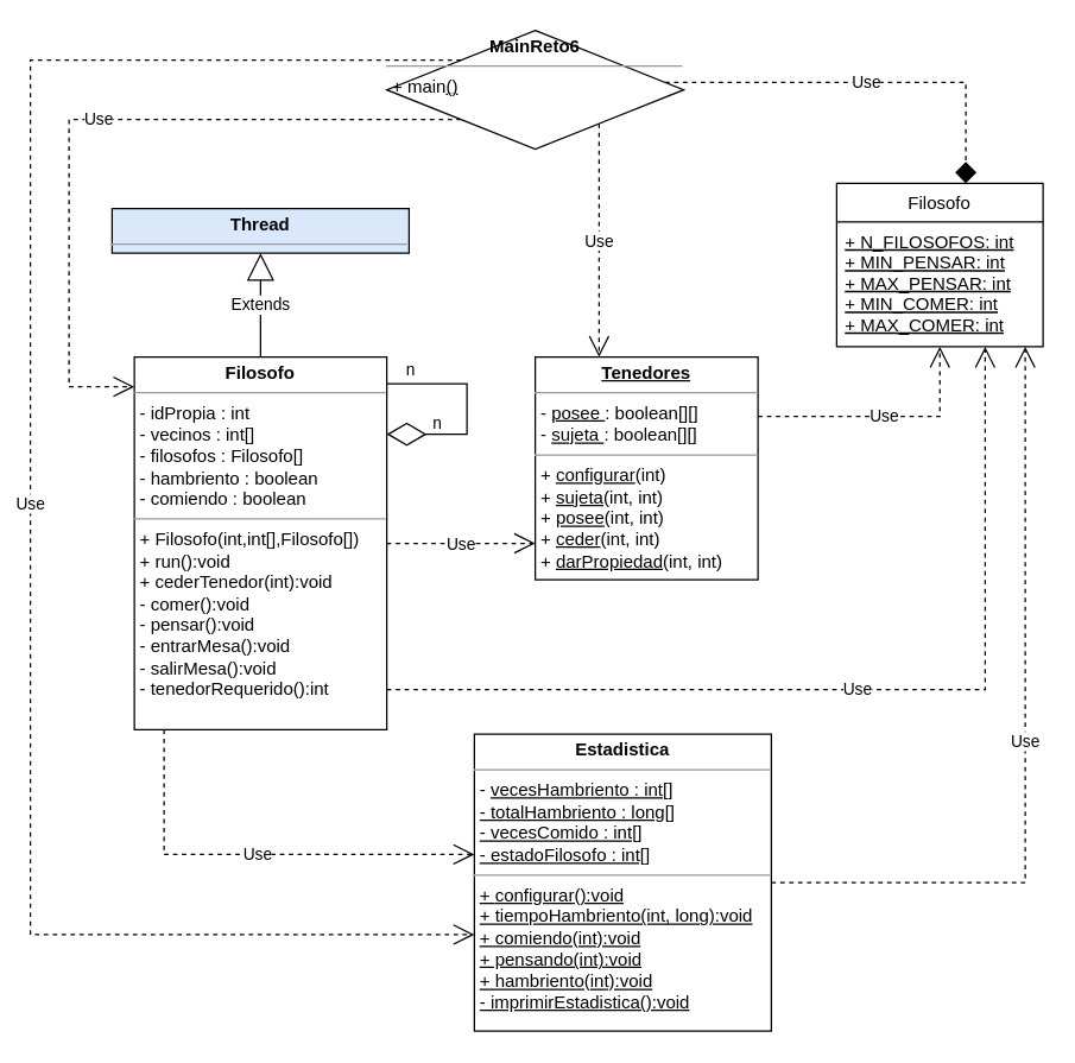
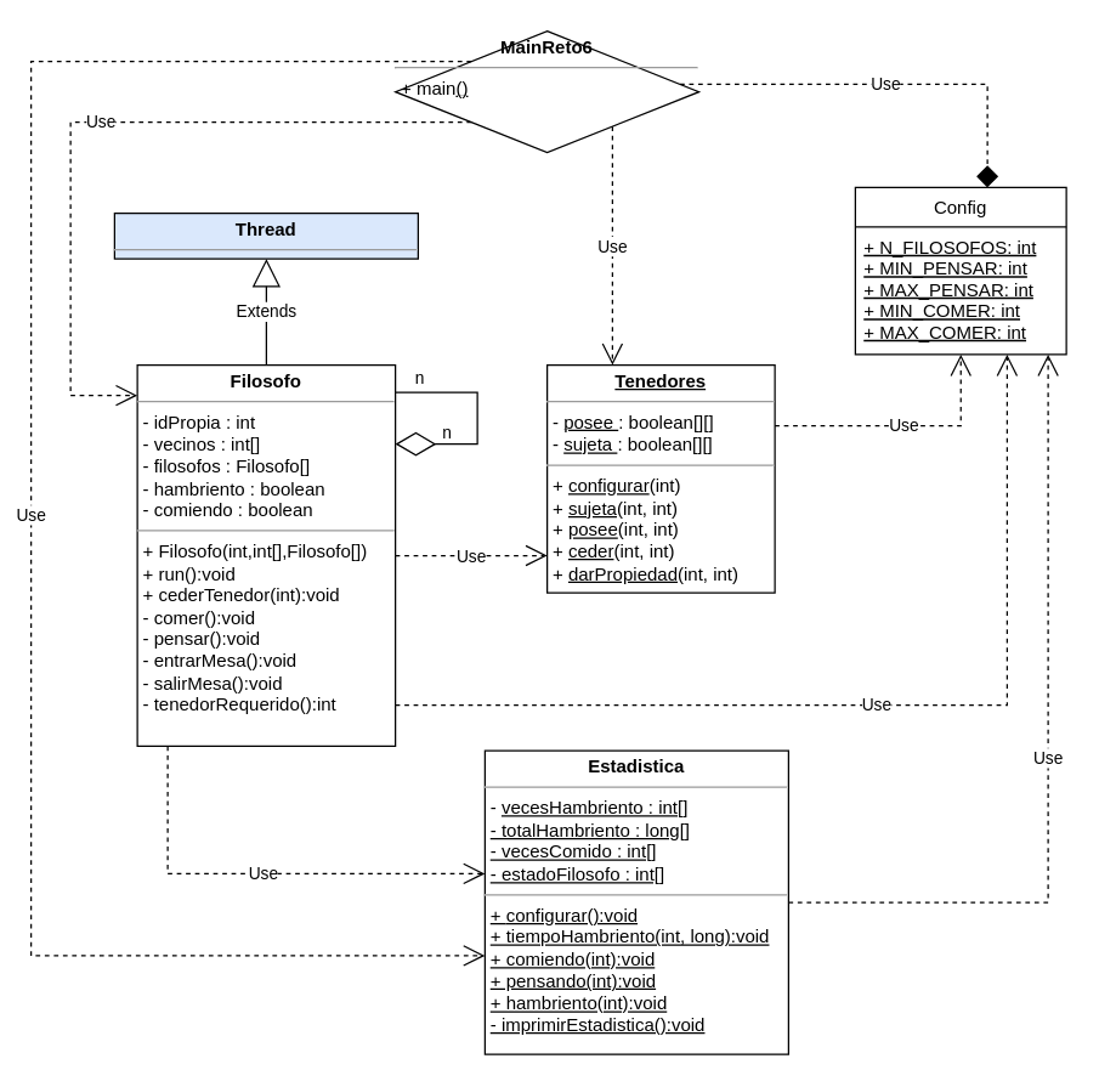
- <mxCell id="6" value="Filosofo" style="swimlane;fontStyle=0;childLayout=stackLayout;horizontal=1;startSize=26;fillColor=none;horizontalStack=0;resizeParent=1;resizeParentMax=0;resizeLast=0;collapsible=1;marginBottom=0;" parent="1" vertex="1"><mxGeometry x="563" y="123" width="139" height="110" as="geometry" /></mxCell>
+ <mxCell id="6" value="Config" style="swimlane;fontStyle=0;childLayout=stackLayout;horizontal=1;startSize=26;fillColor=none;horizontalStack=0;resizeParent=1;resizeParentMax=0;resizeLast=0;collapsible=1;marginBottom=0;" parent="1" vertex="1"><mxGeometry x="563" y="123" width="139" height="110" as="geometry" /></mxCell>
